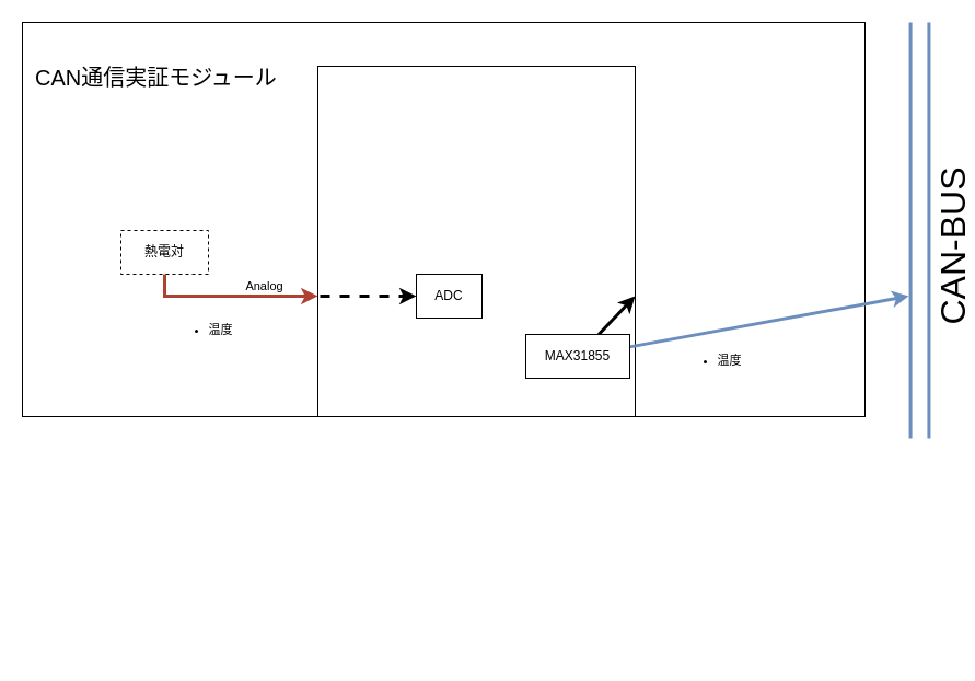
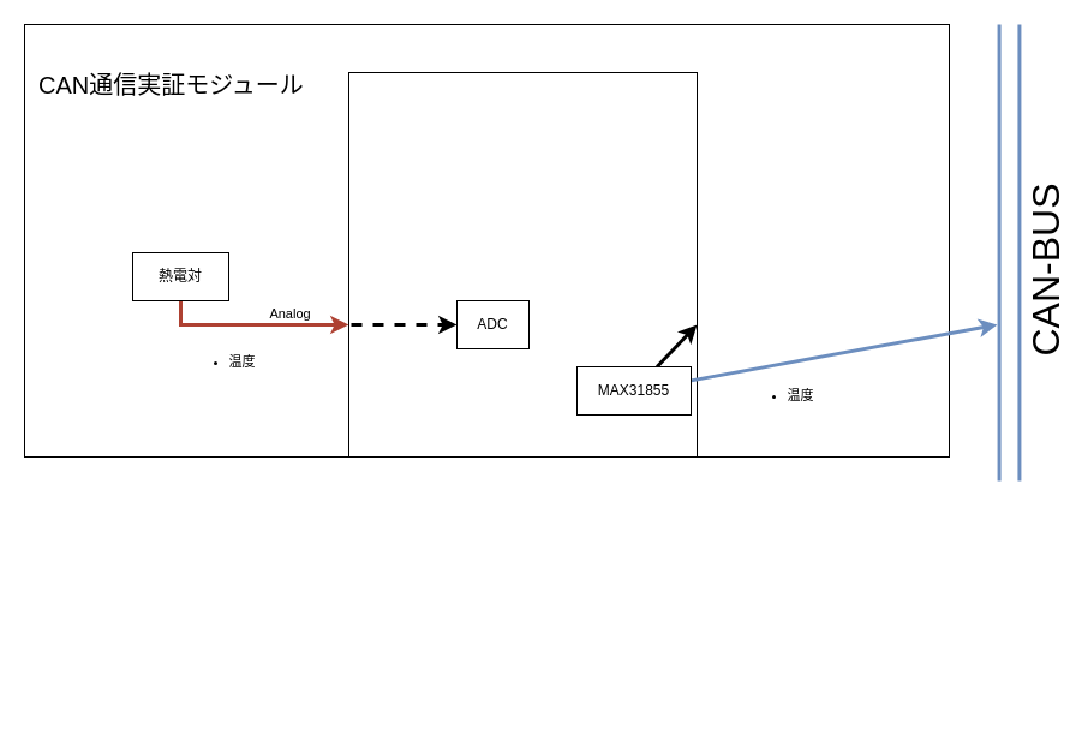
- <mxCell id="17" value="熱電対" style="whiteSpace=wrap;html=1;dashed=1;" parent="1" vertex="1"><mxGeometry x="110" y="210" width="80" height="40" as="geometry" /></mxCell>
+ <mxCell id="17" value="熱電対" style="whiteSpace=wrap;html=1;" parent="1" vertex="1"><mxGeometry x="110" y="210" width="80" height="40" as="geometry" /></mxCell>
